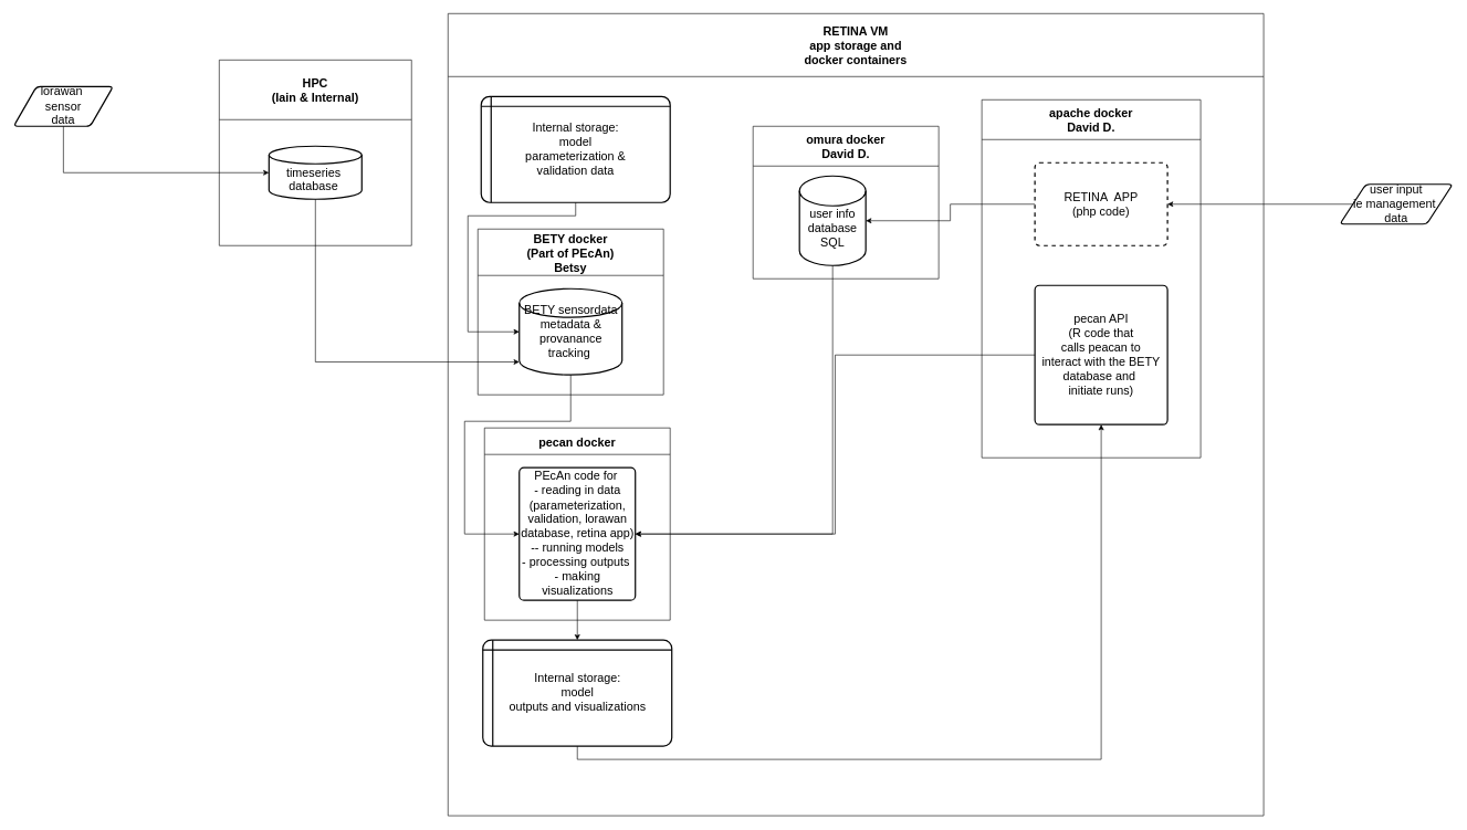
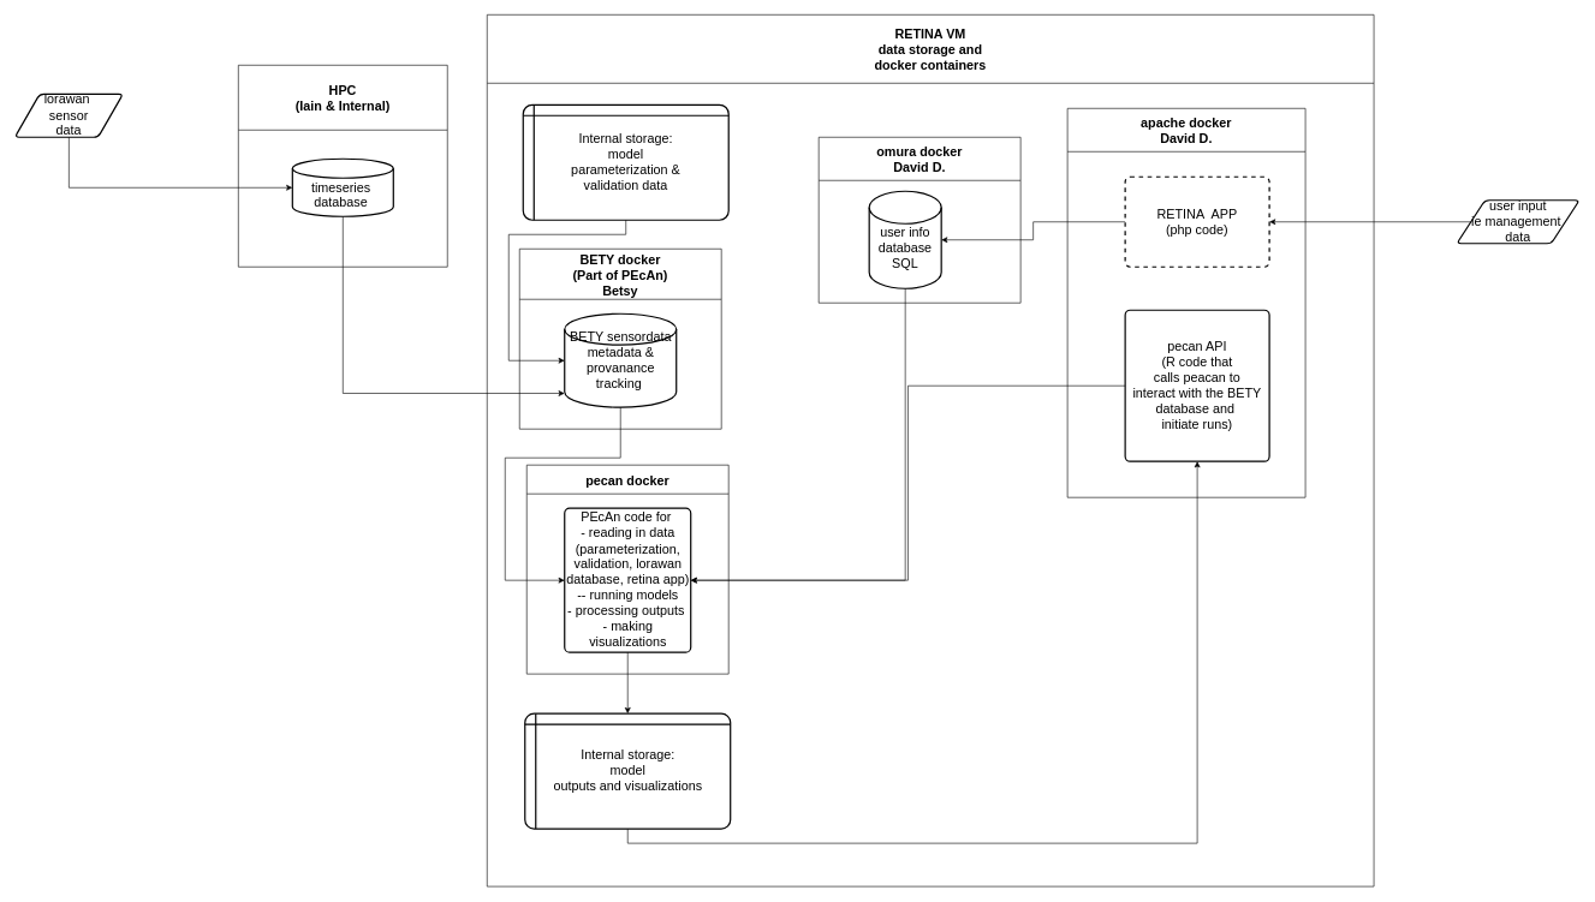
- <mxCell id="4" value="RETINA VM&#10;app storage and&#10;docker containers" style="swimlane;startSize=95;fontSize=18;" parent="1" vertex="1"><mxGeometry x="675" y="20" width="1230" height="1210" as="geometry" /></mxCell>
+ <mxCell id="4" value="RETINA VM&#10;data storage and&#10;docker containers" style="swimlane;startSize=95;fontSize=18;" parent="1" vertex="1"><mxGeometry x="675" y="20" width="1230" height="1210" as="geometry" /></mxCell>
- <mxCell id="21" value="&lt;font style=&quot;font-size: 18px;&quot;&gt;Internal storage:&lt;br&gt;model&lt;br style=&quot;&quot;&gt;outputs and visualizations&lt;br&gt;&lt;/font&gt;" style="shape=internalStorage;whiteSpace=wrap;html=1;dx=15;dy=15;rounded=1;arcSize=8;strokeWidth=2;" vertex="1" parent="4"><mxGeometry x="52.5" y="945" width="285" height="160" as="geometry" /></mxCell>
+ <mxCell id="21" value="&lt;font style=&quot;font-size: 18px;&quot;&gt;Internal storage:&lt;br&gt;model&lt;br style=&quot;&quot;&gt;outputs and visualizations&lt;br&gt;&lt;/font&gt;" style="shape=internalStorage;whiteSpace=wrap;html=1;dx=15;dy=15;rounded=1;arcSize=8;strokeWidth=2;" vertex="1" parent="4"><mxGeometry x="52.5" y="970" width="285" height="160" as="geometry" /></mxCell>
